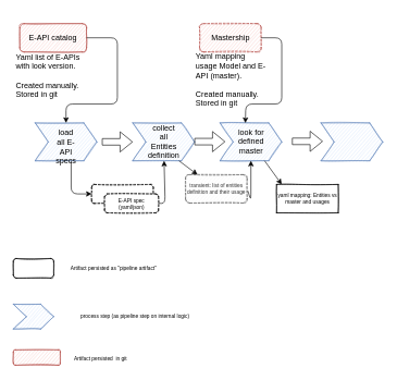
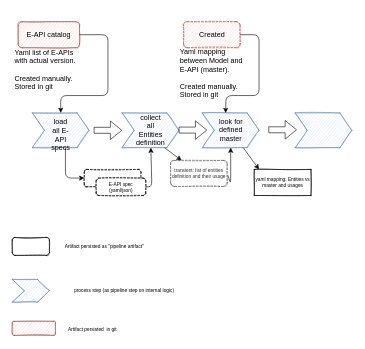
- <mxCell id="10" value="Mastership" style="rounded=1;whiteSpace=wrap;html=1;sketch=1;dashed=1;fillColor=#f8cecc;strokeColor=#b85450;" vertex="1" parent="9"><mxGeometry x="-39.394" y="14.5" width="94.545" height="43.5" as="geometry" /></mxCell>
+ <mxCell id="10" value="Created" style="rounded=1;whiteSpace=wrap;html=1;sketch=1;dashed=1;fillColor=#f8cecc;strokeColor=#b85450;" vertex="1" parent="9"><mxGeometry x="-39.394" y="14.5" width="94.545" height="43.5" as="geometry" /></mxCell>
- <mxCell id="7" value="Yaml list of E-APIs with look version.&lt;br&gt;&lt;br&gt;Created manually.&lt;br&gt;Stored in git" style="text;html=1;strokeColor=none;fillColor=none;align=left;verticalAlign=middle;whiteSpace=wrap;rounded=0;dashed=1;sketch=1;" vertex="1" parent="5"><mxGeometry y="43.5" width="110.303" height="72.5" as="geometry" /></mxCell>
+ <mxCell id="7" value="Yaml list of E-APIs with actual version.&lt;br&gt;&lt;br&gt;Created manually.&lt;br&gt;Stored in git" style="text;html=1;strokeColor=none;fillColor=none;align=left;verticalAlign=middle;whiteSpace=wrap;rounded=0;dashed=1;sketch=1;" vertex="1" parent="5"><mxGeometry y="43.5" width="110.303" height="72.5" as="geometry" /></mxCell>
- <mxCell id="11" value="Yaml mapping usage Model and E-API (master).&lt;br&gt;&lt;br&gt;Created manually.&lt;br&gt;Stored in git" style="text;html=1;strokeColor=none;fillColor=none;align=left;verticalAlign=middle;whiteSpace=wrap;rounded=0;dashed=1;sketch=1;" vertex="1" parent="9"><mxGeometry x="-47.273" y="65.25" width="110.303" height="72.5" as="geometry" /></mxCell>
+ <mxCell id="11" value="Yaml mapping between Model and E-API (master).&lt;br&gt;&lt;br&gt;Created manually.&lt;br&gt;Stored in git" style="text;html=1;strokeColor=none;fillColor=none;align=left;verticalAlign=middle;whiteSpace=wrap;rounded=0;dashed=1;sketch=1;" vertex="1" parent="9"><mxGeometry x="-47.273" y="65.25" width="110.303" height="72.5" as="geometry" /></mxCell>
